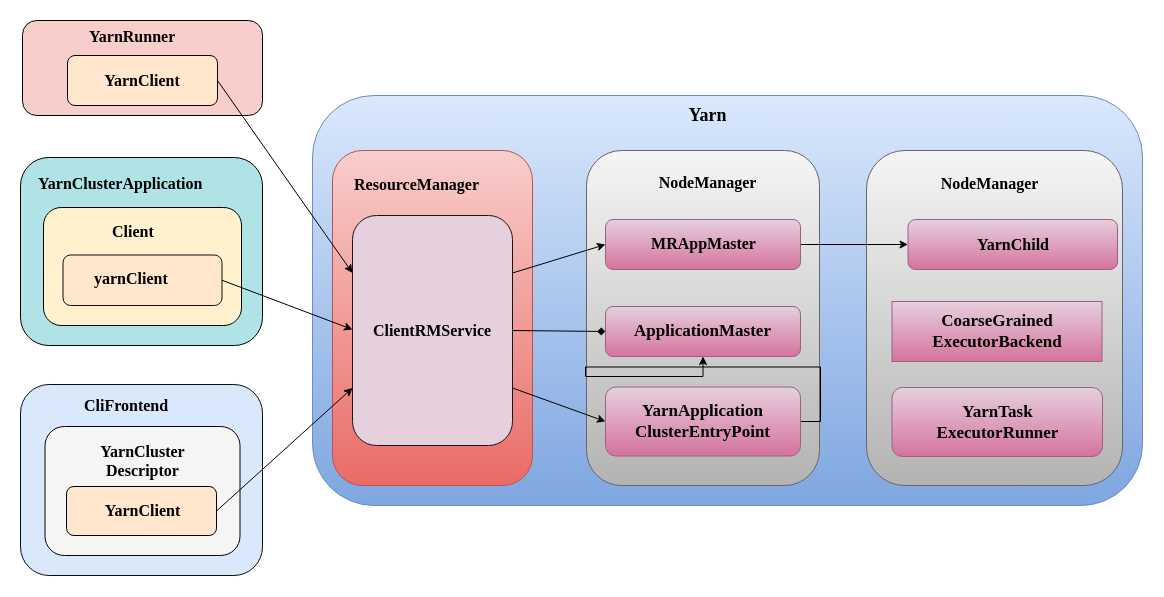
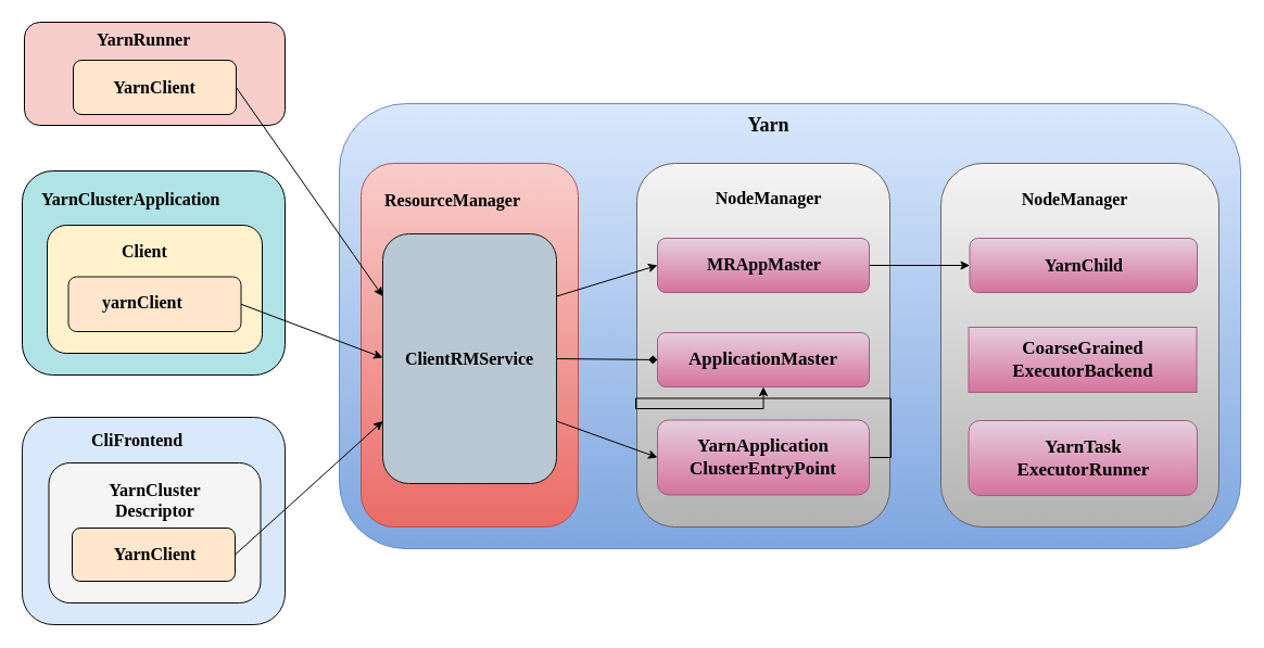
- <mxCell id="17" value="&lt;b&gt;&lt;font style=&quot;font-size: 16px;&quot; face=&quot;Verdana&quot;&gt;YarnChild&lt;/font&gt;&lt;/b&gt;" style="rounded=1;whiteSpace=wrap;html=1;fillColor=#e6d0de;gradientColor=#d5739d;strokeColor=#996185;" parent="1" vertex="1"><mxGeometry x="907.5" y="219" width="209.5" height="50" as="geometry" /></mxCell>
+ <mxCell id="17" value="&lt;b&gt;&lt;font style=&quot;font-size: 16px;&quot; face=&quot;Verdana&quot;&gt;YarnChild&lt;/font&gt;&lt;/b&gt;" style="rounded=1;whiteSpace=wrap;html=1;fillColor=#e6d0de;gradientColor=#d5739d;strokeColor=#996185;" parent="1" vertex="1"><mxGeometry x="892.5" y="219" width="209.5" height="50" as="geometry" /></mxCell>
- <mxCell id="19" value="&lt;b&gt;&lt;font style=&quot;font-size: 16px;&quot; face=&quot;Verdana&quot;&gt;ClientRMService&lt;/font&gt;&lt;/b&gt;" style="rounded=1;whiteSpace=wrap;html=1;fillColor=#e6d0de;strokeColor=#161718;" parent="1" vertex="1"><mxGeometry x="352" y="215" width="160" height="230" as="geometry" /></mxCell>
+ <mxCell id="19" value="&lt;b&gt;&lt;font style=&quot;font-size: 16px;&quot; face=&quot;Verdana&quot;&gt;ClientRMService&lt;/font&gt;&lt;/b&gt;" style="rounded=1;whiteSpace=wrap;html=1;fillColor=#bac8d3;strokeColor=#161718;" parent="1" vertex="1"><mxGeometry x="352" y="215" width="160" height="230" as="geometry" /></mxCell>
